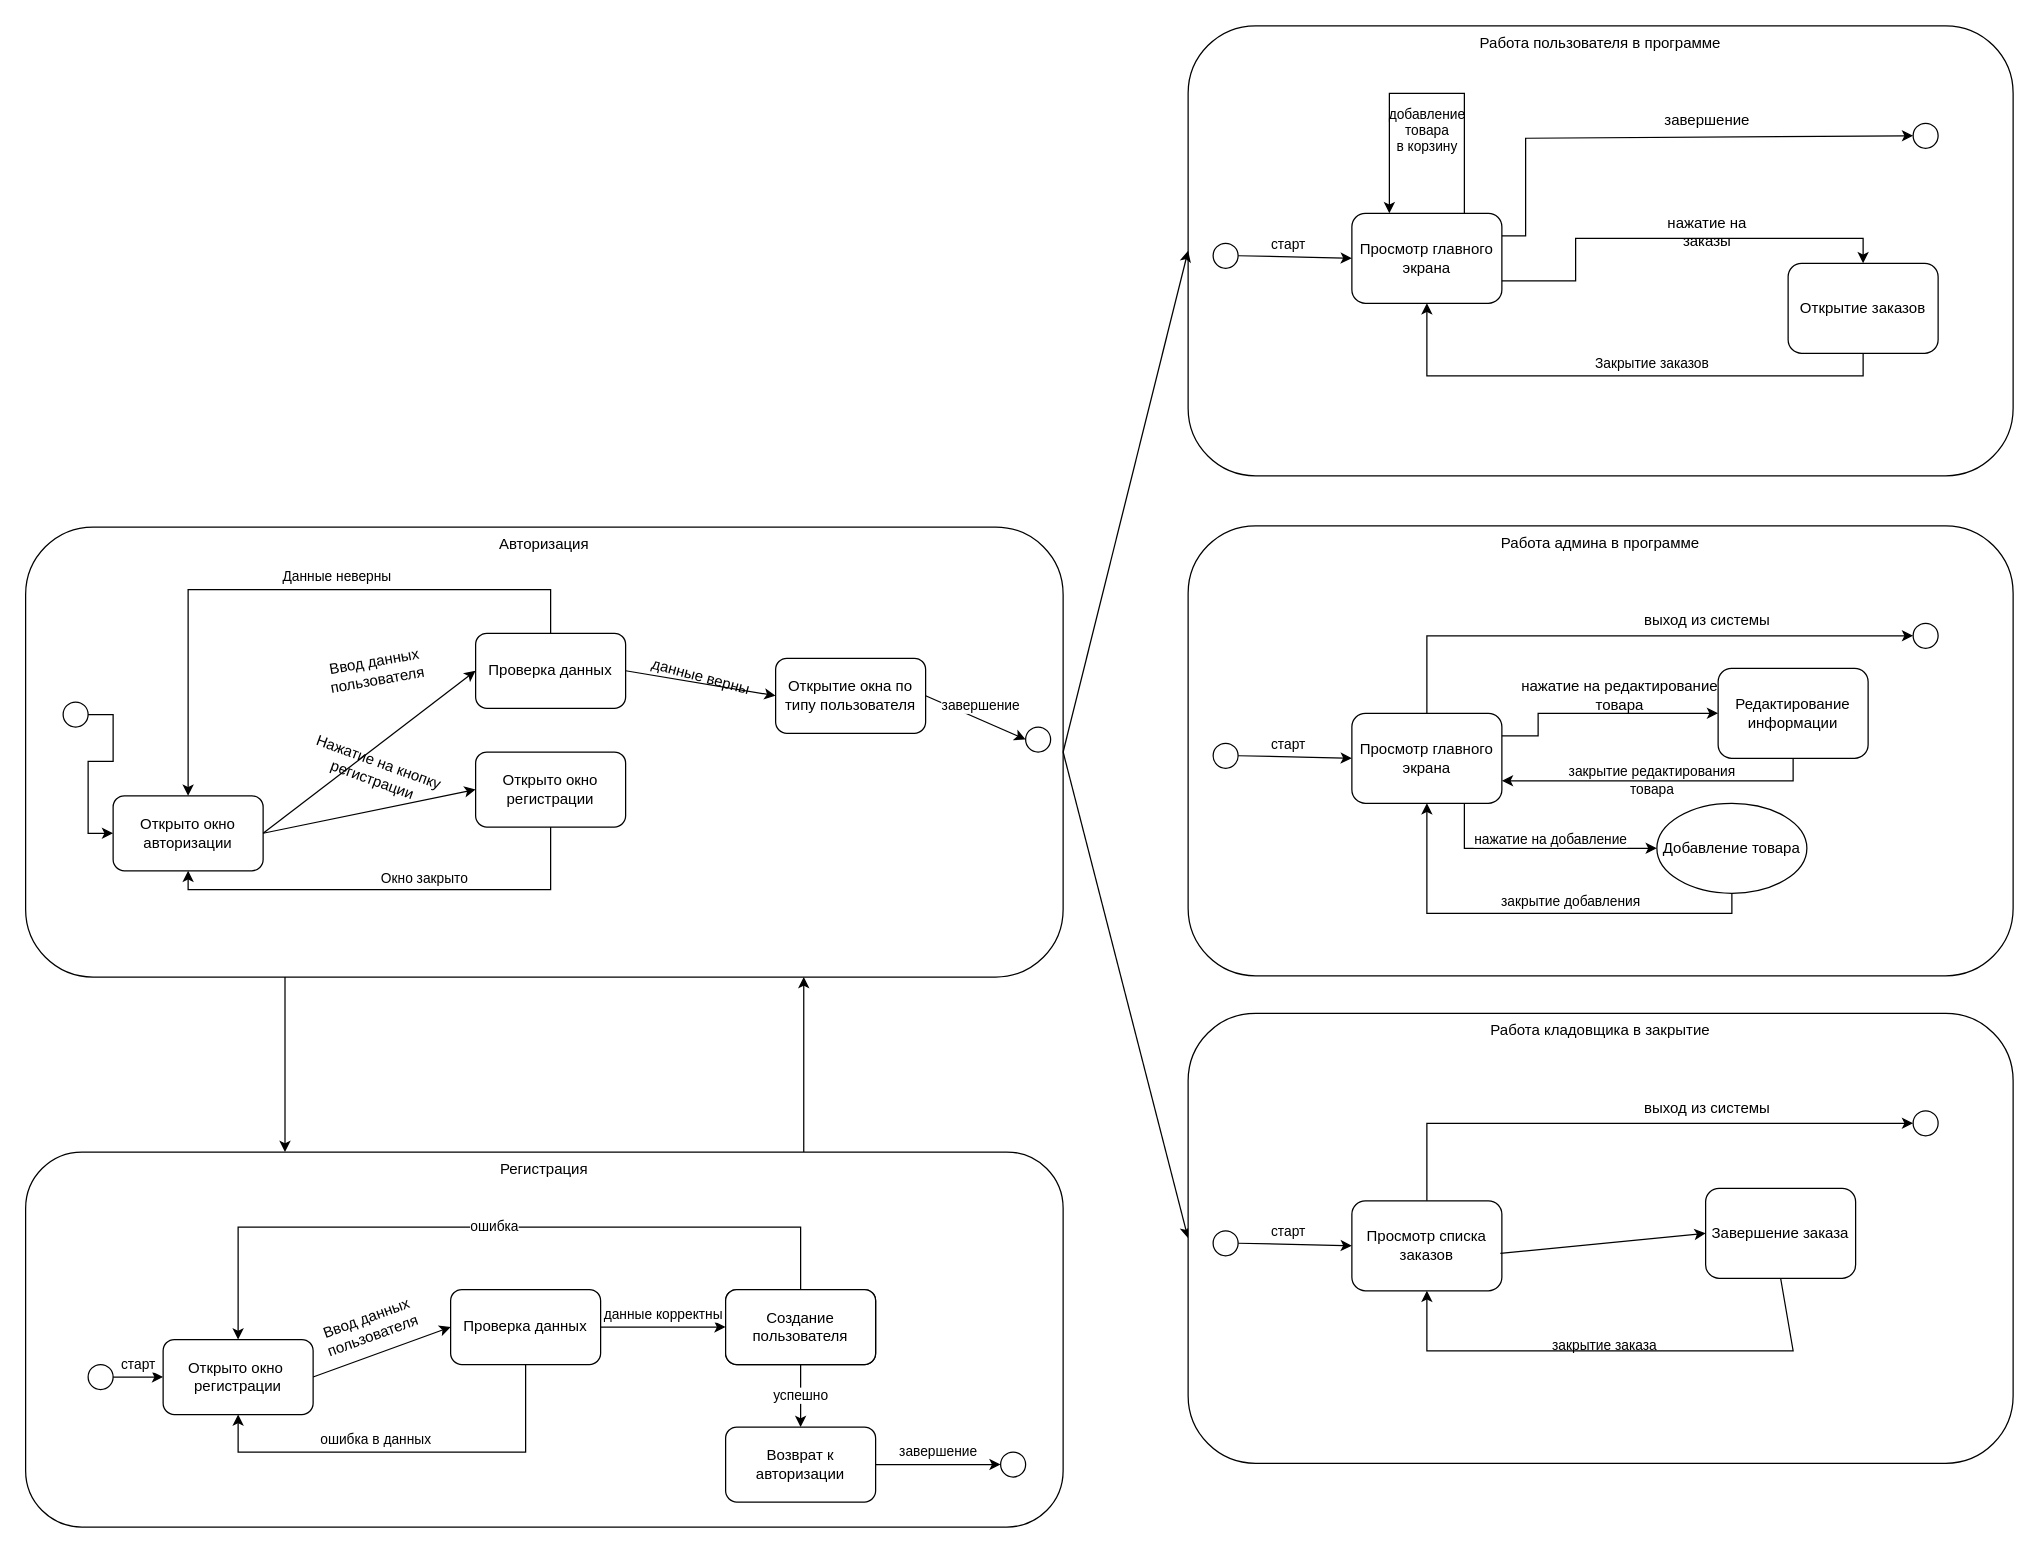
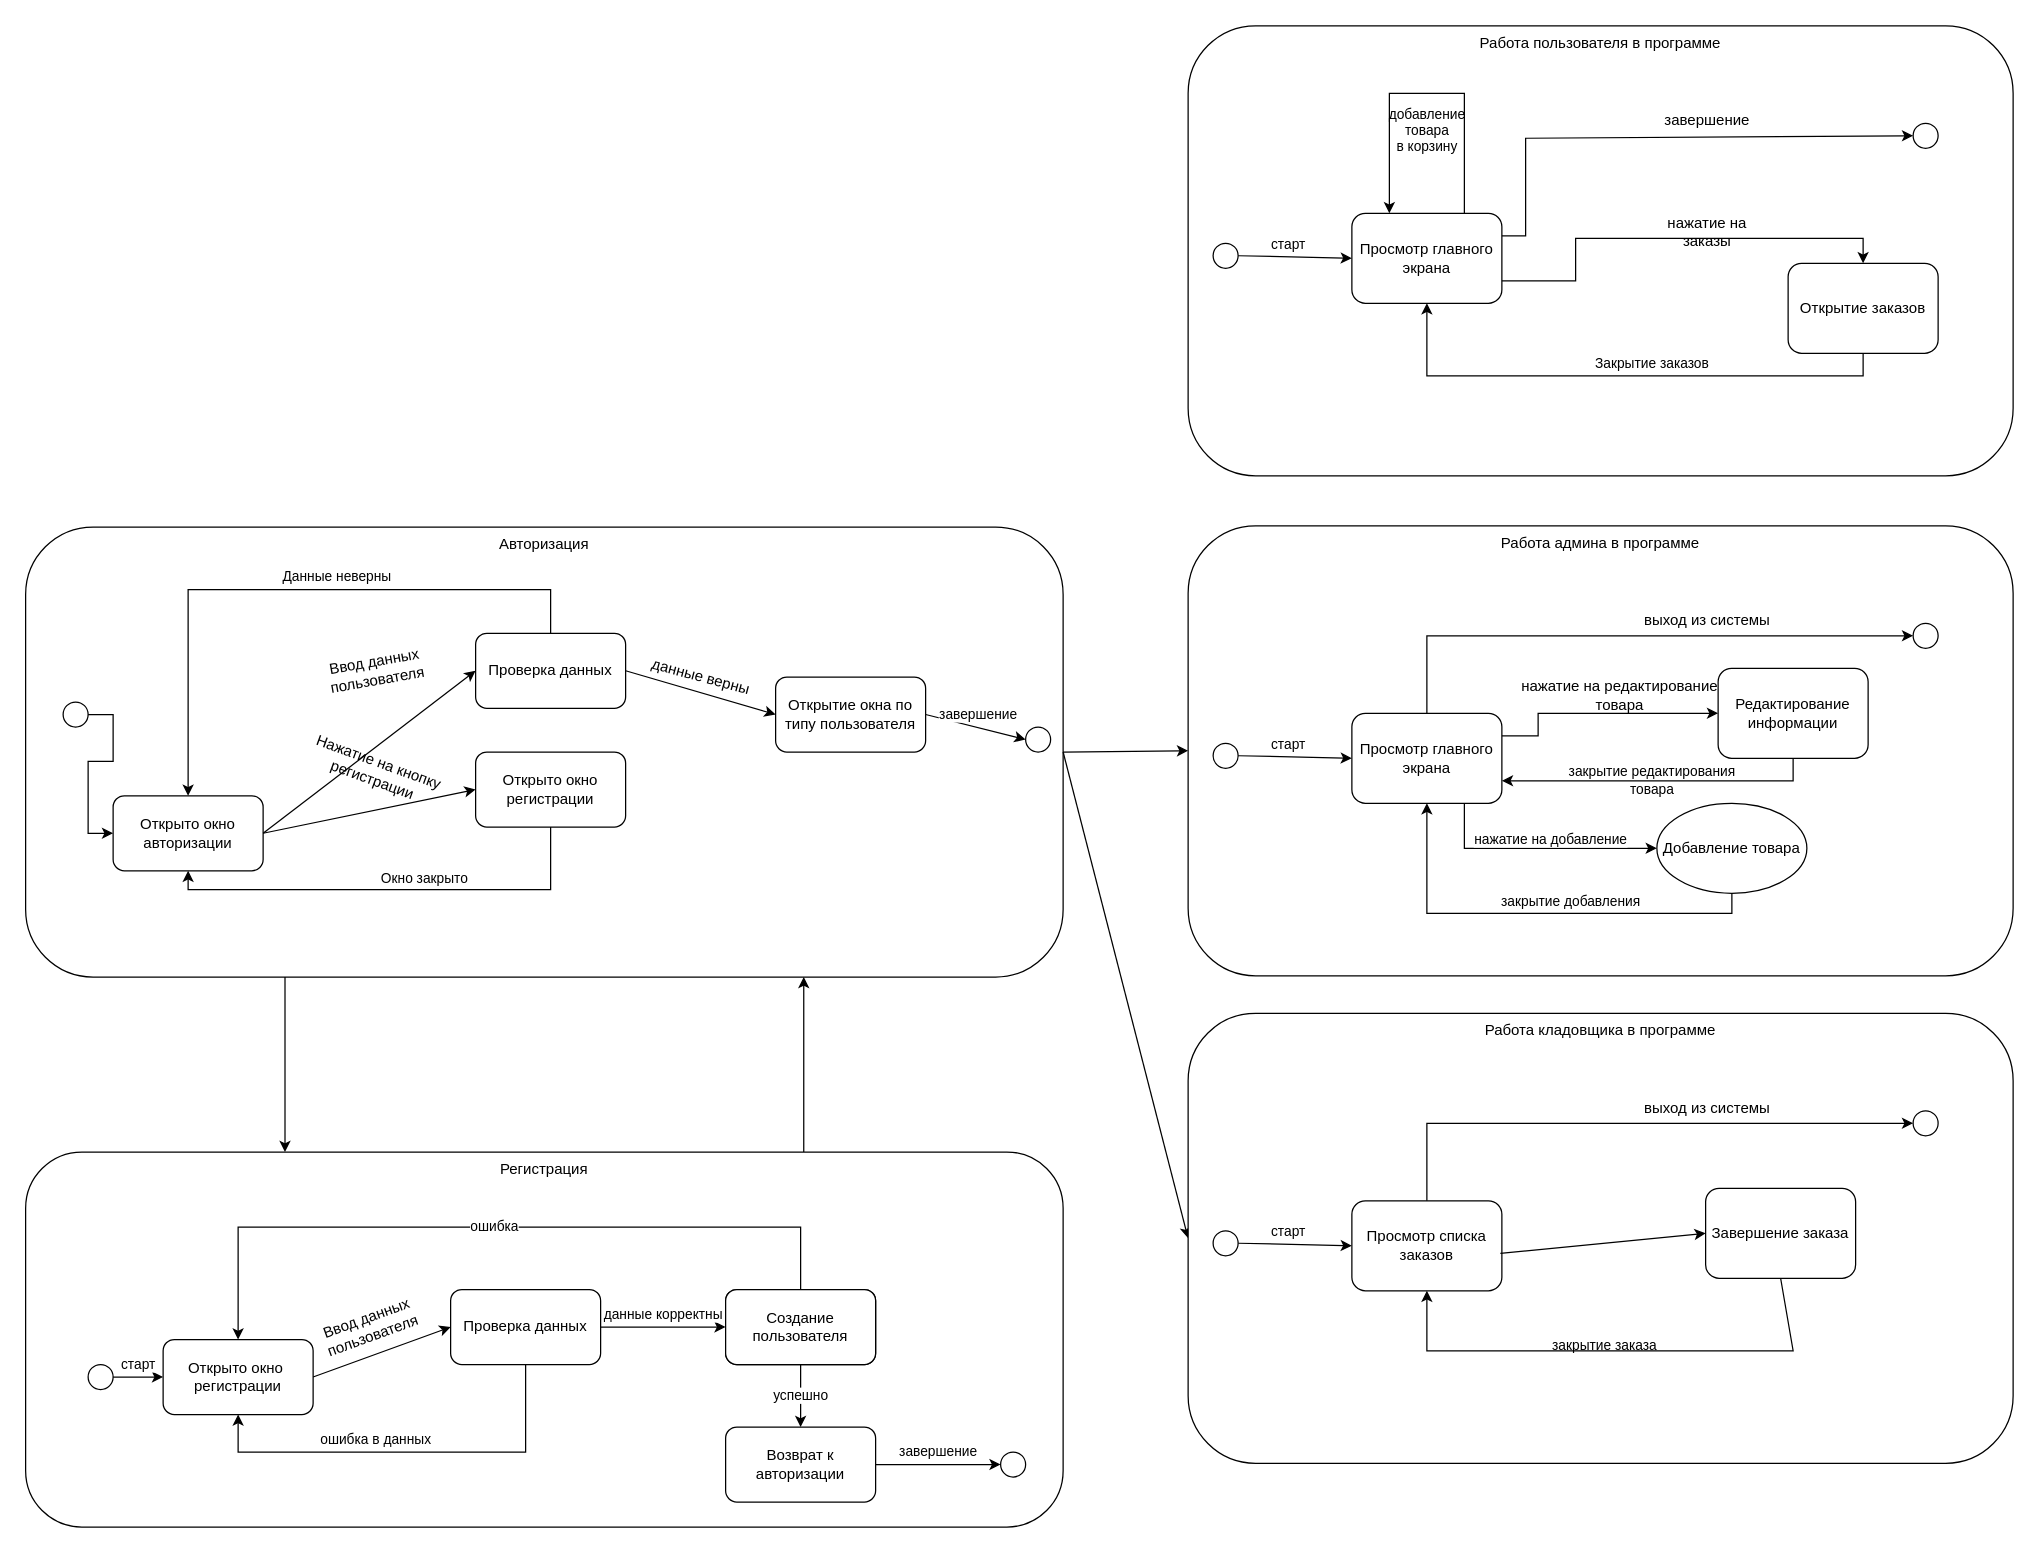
- <mxCell id="69" style="edgeStyle=none;rounded=0;orthogonalLoop=1;jettySize=auto;html=1;exitX=1;exitY=0.5;exitDx=0;exitDy=0;entryX=0;entryY=0.5;entryDx=0;entryDy=0;labelBackgroundColor=none;" parent="1" source="16" target="3" edge="1"><mxGeometry relative="1" as="geometry" /></mxCell>
- <mxCell id="29" value="Открытие окна по типу пользователя" style="rounded=1;whiteSpace=wrap;html=1;align=center;" parent="15" vertex="1"><mxGeometry x="600" y="105" width="120" height="60" as="geometry" /></mxCell>
+ <mxCell id="29" value="Открытие окна по типу пользователя" style="rounded=1;whiteSpace=wrap;html=1;align=center;" parent="15" vertex="1"><mxGeometry x="600" y="120" width="120" height="60" as="geometry" /></mxCell>
+ <mxCell id="70" style="edgeStyle=none;rounded=0;orthogonalLoop=1;jettySize=auto;html=1;exitX=1;exitY=0.5;exitDx=0;exitDy=0;entryX=0;entryY=0.5;entryDx=0;entryDy=0;labelBackgroundColor=none;" parent="1" source="16" target="52" edge="1"><mxGeometry relative="1" as="geometry" /></mxCell>
- <mxCell id="73" value="Работа кладовщика в закрытие" style="rounded=1;whiteSpace=wrap;html=1;verticalAlign=top;align=center;" parent="1" vertex="1"><mxGeometry x="950" y="810" width="660" height="360" as="geometry" /></mxCell>
+ <mxCell id="73" value="Работа кладовщика в программе" style="rounded=1;whiteSpace=wrap;html=1;verticalAlign=top;align=center;" parent="1" vertex="1"><mxGeometry x="950" y="810" width="660" height="360" as="geometry" /></mxCell>
